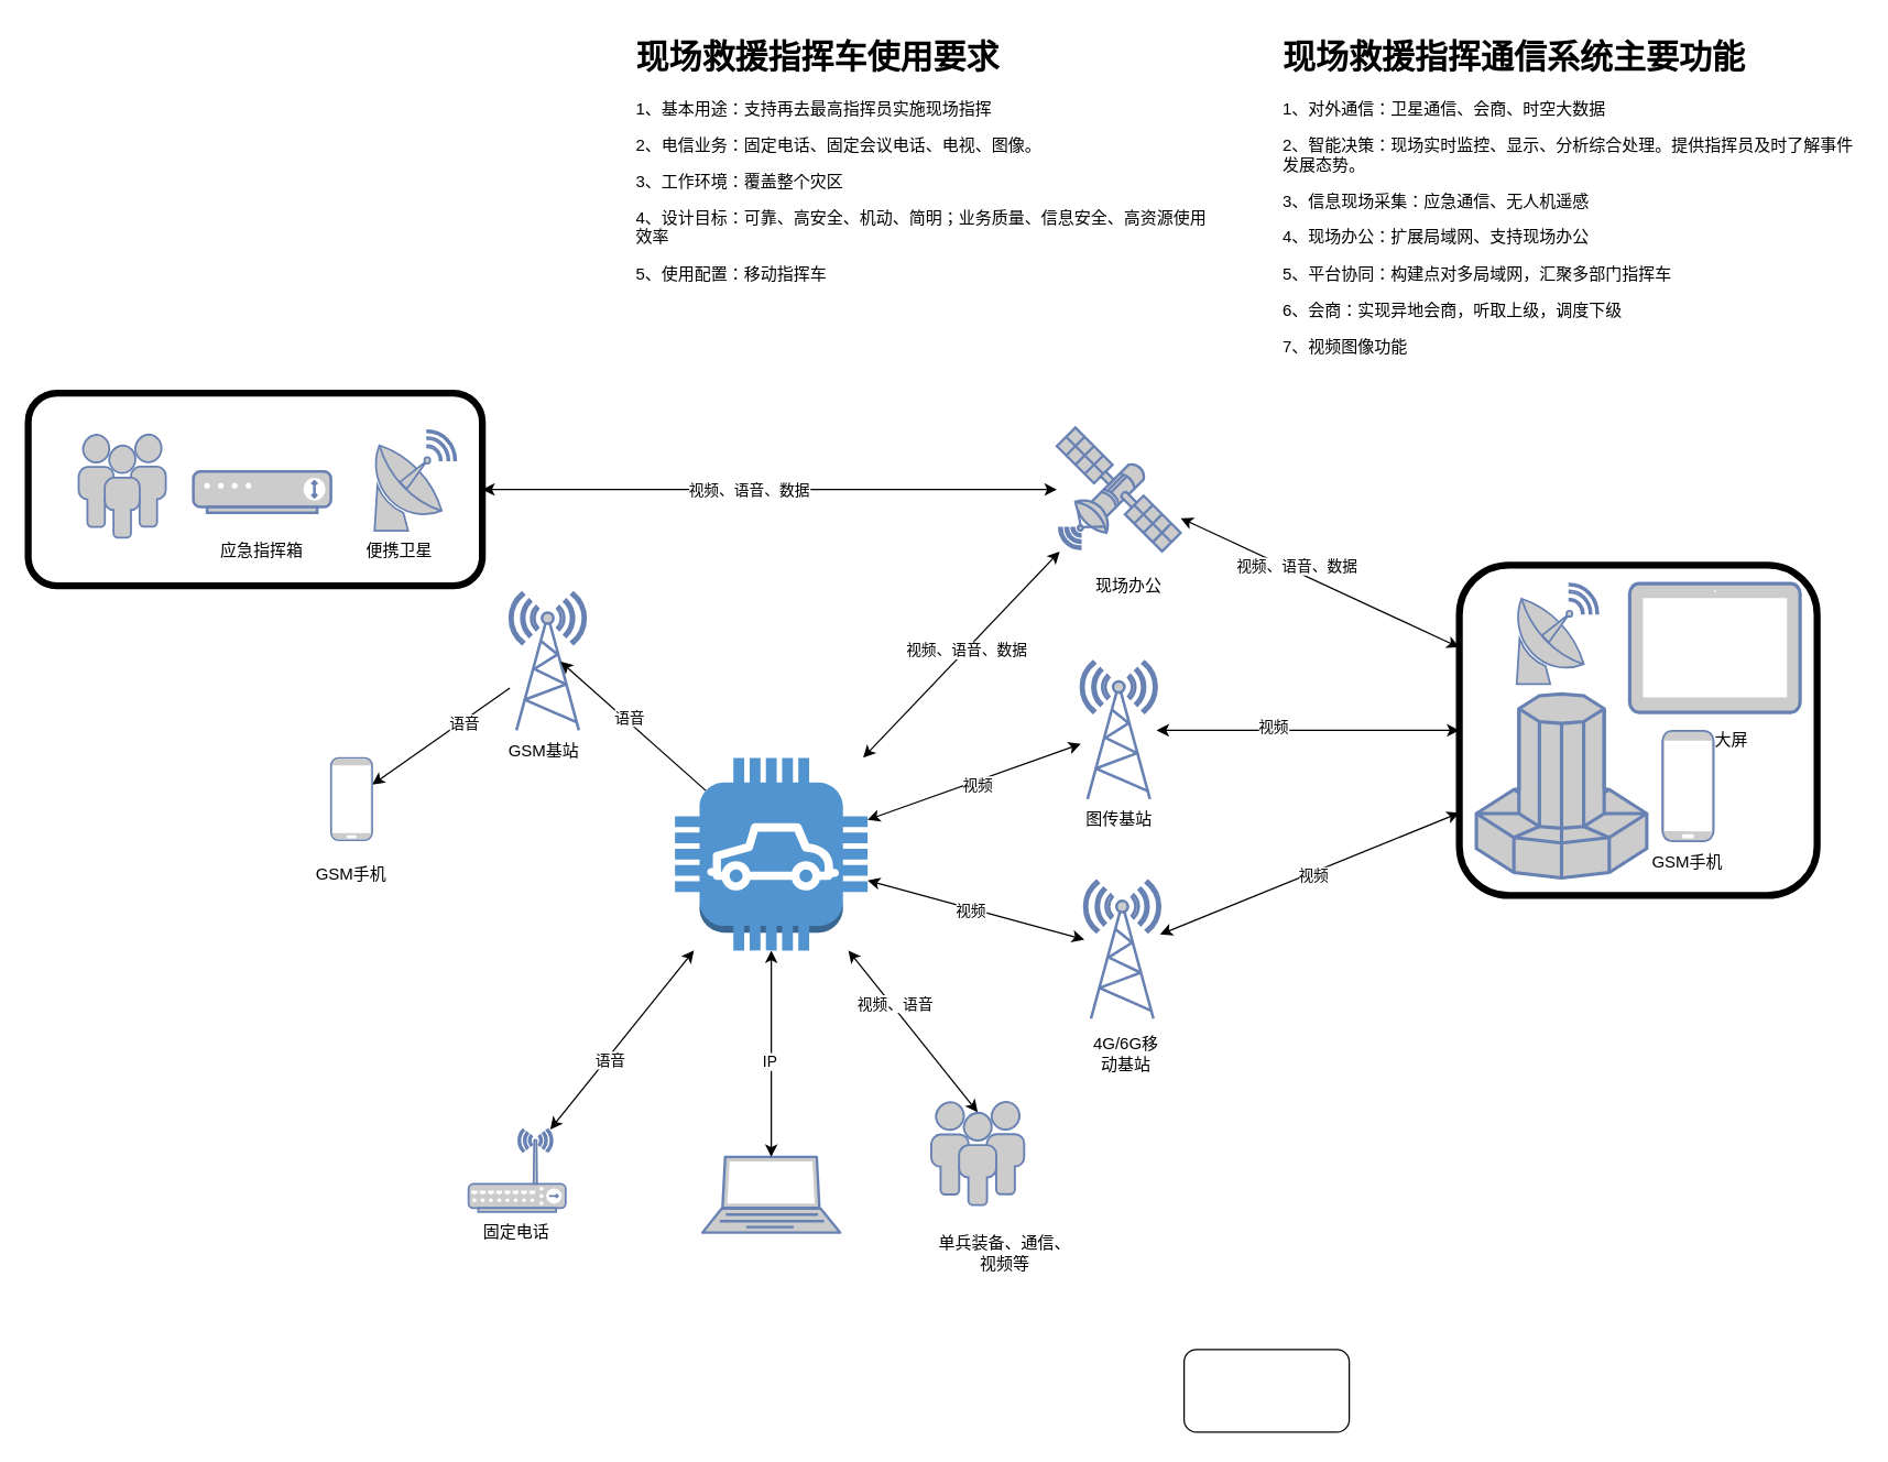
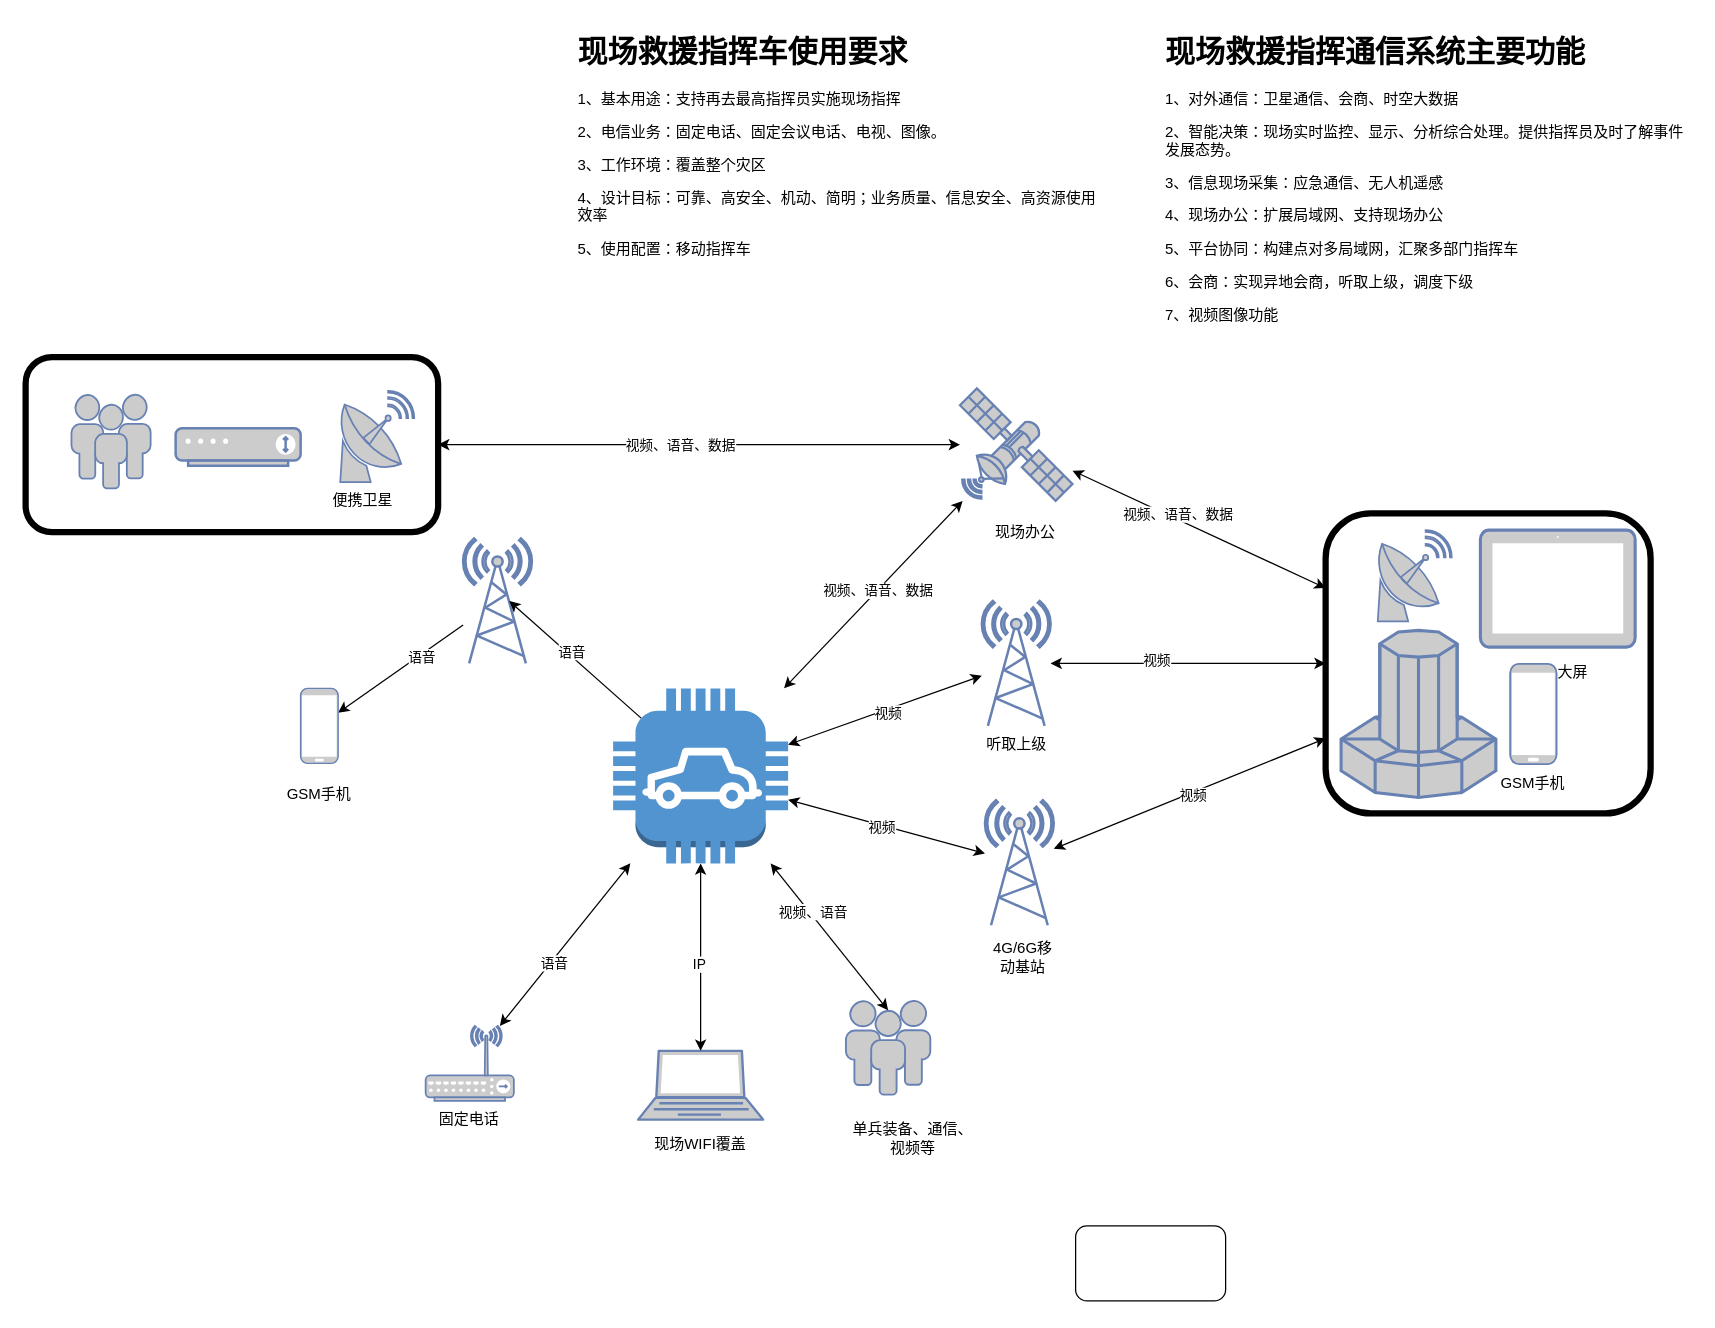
- <mxCell id="57" value="应急指挥箱" style="text;html=1;align=center;verticalAlign=middle;whiteSpace=wrap;rounded=0;" vertex="1" parent="52"><mxGeometry x="120" y="100" width="100" height="30" as="geometry" /></mxCell>
- <mxCell id="20" value="GSM基站" style="text;html=1;align=center;verticalAlign=middle;whiteSpace=wrap;rounded=0;" vertex="1" parent="1"><mxGeometry x="365" y="530" width="60" height="30" as="geometry" /></mxCell>
- <mxCell id="27" value="图传基站" style="text;html=1;align=center;verticalAlign=middle;whiteSpace=wrap;rounded=0;" vertex="1" parent="1"><mxGeometry x="782.5" y="580" width="60" height="30" as="geometry" /></mxCell>
+ <mxCell id="27" value="听取上级" style="text;html=1;align=center;verticalAlign=middle;whiteSpace=wrap;rounded=0;" vertex="1" parent="1"><mxGeometry x="782.5" y="580" width="60" height="30" as="geometry" /></mxCell>
+ <mxCell id="43" value="现场WIFI覆盖" style="text;html=1;align=center;verticalAlign=middle;whiteSpace=wrap;rounded=0;" vertex="1" parent="1"><mxGeometry x="510" y="900" width="100" height="30" as="geometry" /></mxCell>
